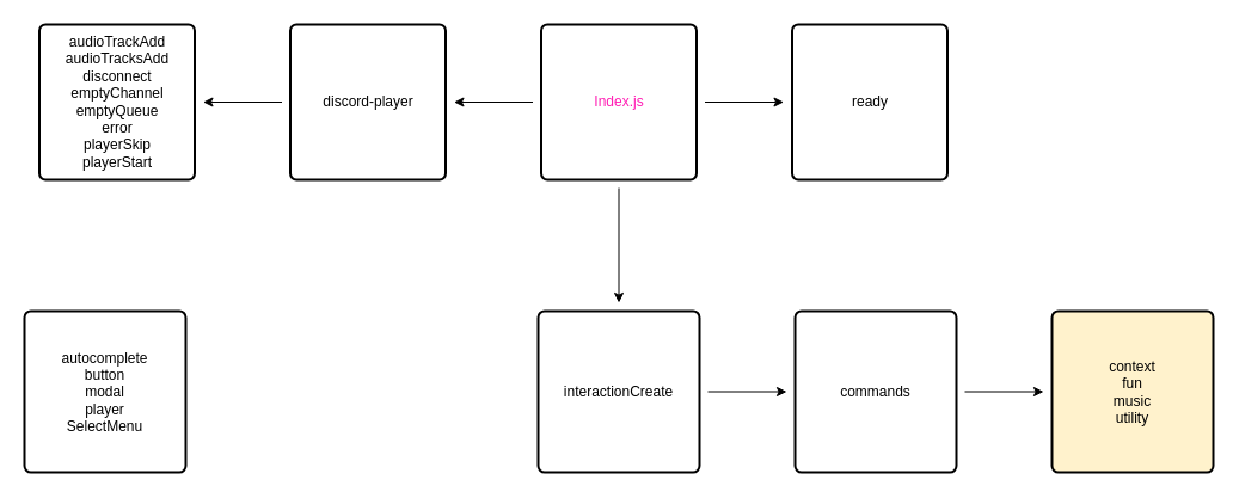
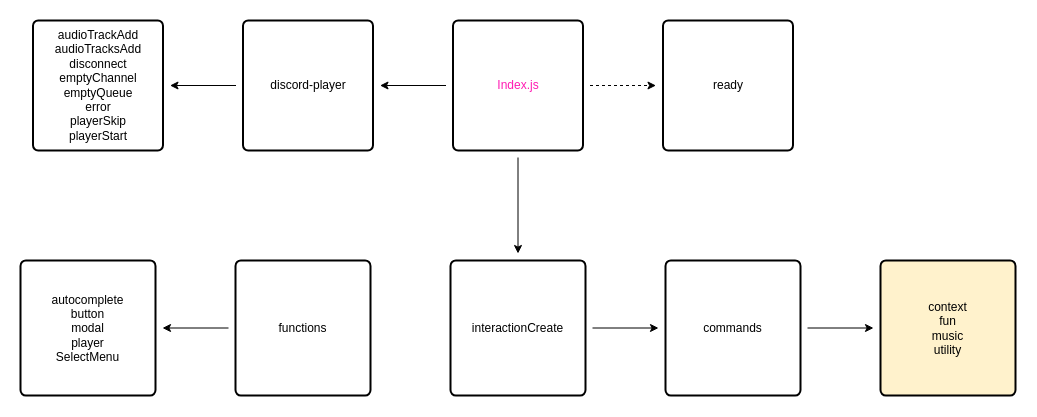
- <mxCell id="3" value="" style="edgeStyle=orthogonalEdgeStyle;rounded=0;orthogonalLoop=1;jettySize=auto;html=1;" edge="1" parent="1" source="5" target="14"><mxGeometry relative="1" as="geometry" /></mxCell>
+ <mxCell id="3" value="" style="edgeStyle=orthogonalEdgeStyle;rounded=0;orthogonalLoop=1;jettySize=auto;html=1;dashed=1;" edge="1" parent="1" source="5" target="14"><mxGeometry relative="1" as="geometry" /></mxCell>
+ <mxCell id="11" value="" style="edgeStyle=orthogonalEdgeStyle;rounded=0;orthogonalLoop=1;jettySize=auto;html=1;" edge="1" parent="1" source="12" target="13"><mxGeometry relative="1" as="geometry" /></mxCell>
+ <mxCell id="12" value="functions" style="whiteSpace=wrap;html=1;aspect=fixed;verticalAlign=middle;direction=east;perimeterSpacing=7;strokeWidth=2;rounded=1;arcSize=4;" vertex="1" parent="1"><mxGeometry x="235" y="260" width="135" height="135" as="geometry" /></mxCell>
